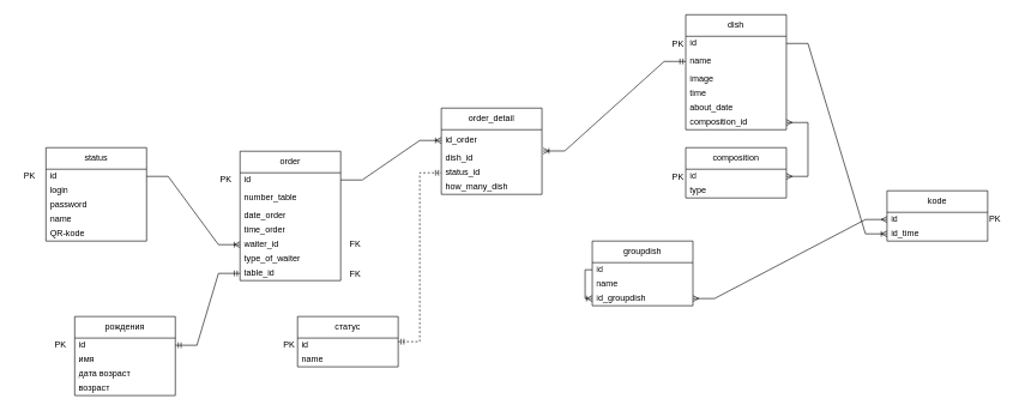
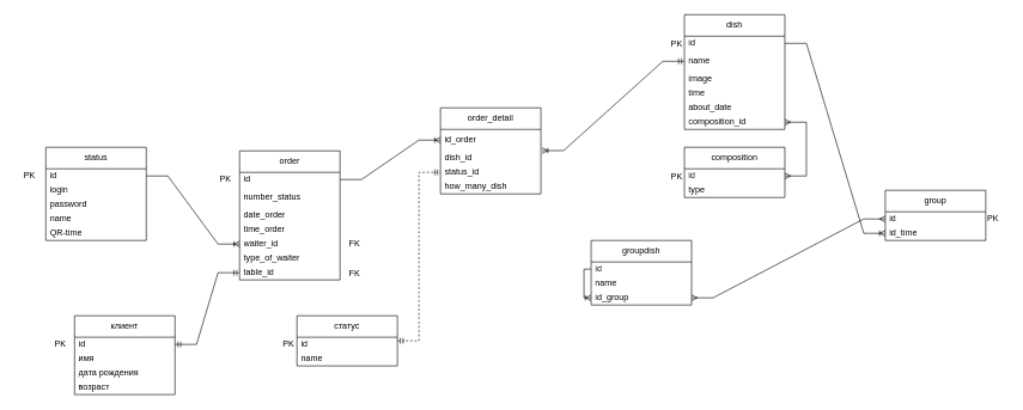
- <mxCell id="4" value="number_table" style="text;strokeColor=none;fillColor=none;align=left;verticalAlign=middle;spacingLeft=4;spacingRight=4;overflow=hidden;points=[[0,0.5],[1,0.5]];portConstraint=eastwest;rotatable=0;whiteSpace=wrap;html=1;" parent="2" vertex="1"><mxGeometry y="50" width="140" height="30" as="geometry" /></mxCell>
+ <mxCell id="4" value="number_status" style="text;strokeColor=none;fillColor=none;align=left;verticalAlign=middle;spacingLeft=4;spacingRight=4;overflow=hidden;points=[[0,0.5],[1,0.5]];portConstraint=eastwest;rotatable=0;whiteSpace=wrap;html=1;" parent="2" vertex="1"><mxGeometry y="50" width="140" height="30" as="geometry" /></mxCell>
- <mxCell id="25" value="kode" style="swimlane;fontStyle=0;childLayout=stackLayout;horizontal=1;startSize=30;horizontalStack=0;resizeParent=1;resizeParentMax=0;resizeLast=0;collapsible=1;marginBottom=0;whiteSpace=wrap;html=1;" parent="1" vertex="1"><mxGeometry x="1233" y="265" width="140" height="70" as="geometry" /></mxCell>
+ <mxCell id="25" value="group" style="swimlane;fontStyle=0;childLayout=stackLayout;horizontal=1;startSize=30;horizontalStack=0;resizeParent=1;resizeParentMax=0;resizeLast=0;collapsible=1;marginBottom=0;whiteSpace=wrap;html=1;" parent="1" vertex="1"><mxGeometry x="1233" y="265" width="140" height="70" as="geometry" /></mxCell>
- <mxCell id="38" value="QR-kode" style="text;strokeColor=none;fillColor=none;align=left;verticalAlign=middle;spacingLeft=4;spacingRight=4;overflow=hidden;points=[[0,0.5],[1,0.5]];portConstraint=eastwest;rotatable=0;whiteSpace=wrap;html=1;" parent="33" vertex="1"><mxGeometry y="110" width="140" height="20" as="geometry" /></mxCell>
+ <mxCell id="38" value="QR-time" style="text;strokeColor=none;fillColor=none;align=left;verticalAlign=middle;spacingLeft=4;spacingRight=4;overflow=hidden;points=[[0,0.5],[1,0.5]];portConstraint=eastwest;rotatable=0;whiteSpace=wrap;html=1;" parent="33" vertex="1"><mxGeometry y="110" width="140" height="20" as="geometry" /></mxCell>
- <mxCell id="31" value="id_groupdish" style="text;strokeColor=none;fillColor=none;align=left;verticalAlign=middle;spacingLeft=4;spacingRight=4;overflow=hidden;points=[[0,0.5],[1,0.5]];portConstraint=eastwest;rotatable=0;whiteSpace=wrap;html=1;" parent="28" vertex="1"><mxGeometry y="70" width="140" height="20" as="geometry" /></mxCell>
+ <mxCell id="31" value="id_group" style="text;strokeColor=none;fillColor=none;align=left;verticalAlign=middle;spacingLeft=4;spacingRight=4;overflow=hidden;points=[[0,0.5],[1,0.5]];portConstraint=eastwest;rotatable=0;whiteSpace=wrap;html=1;" parent="28" vertex="1"><mxGeometry y="70" width="140" height="20" as="geometry" /></mxCell>
- <mxCell id="47" value="рождения" style="swimlane;fontStyle=0;childLayout=stackLayout;horizontal=1;startSize=30;horizontalStack=0;resizeParent=1;resizeParentMax=0;resizeLast=0;collapsible=1;marginBottom=0;whiteSpace=wrap;html=1;" parent="1" vertex="1"><mxGeometry x="103" y="440" width="140" height="110" as="geometry" /></mxCell>
+ <mxCell id="47" value="клиент" style="swimlane;fontStyle=0;childLayout=stackLayout;horizontal=1;startSize=30;horizontalStack=0;resizeParent=1;resizeParentMax=0;resizeLast=0;collapsible=1;marginBottom=0;whiteSpace=wrap;html=1;" parent="1" vertex="1"><mxGeometry x="103" y="440" width="140" height="110" as="geometry" /></mxCell>
- <mxCell id="50" value="дата возраст" style="text;strokeColor=none;fillColor=none;align=left;verticalAlign=middle;spacingLeft=4;spacingRight=4;overflow=hidden;points=[[0,0.5],[1,0.5]];portConstraint=eastwest;rotatable=0;whiteSpace=wrap;html=1;" parent="47" vertex="1"><mxGeometry y="70" width="140" height="20" as="geometry" /></mxCell>
+ <mxCell id="50" value="дата рождения" style="text;strokeColor=none;fillColor=none;align=left;verticalAlign=middle;spacingLeft=4;spacingRight=4;overflow=hidden;points=[[0,0.5],[1,0.5]];portConstraint=eastwest;rotatable=0;whiteSpace=wrap;html=1;" parent="47" vertex="1"><mxGeometry y="70" width="140" height="20" as="geometry" /></mxCell>
